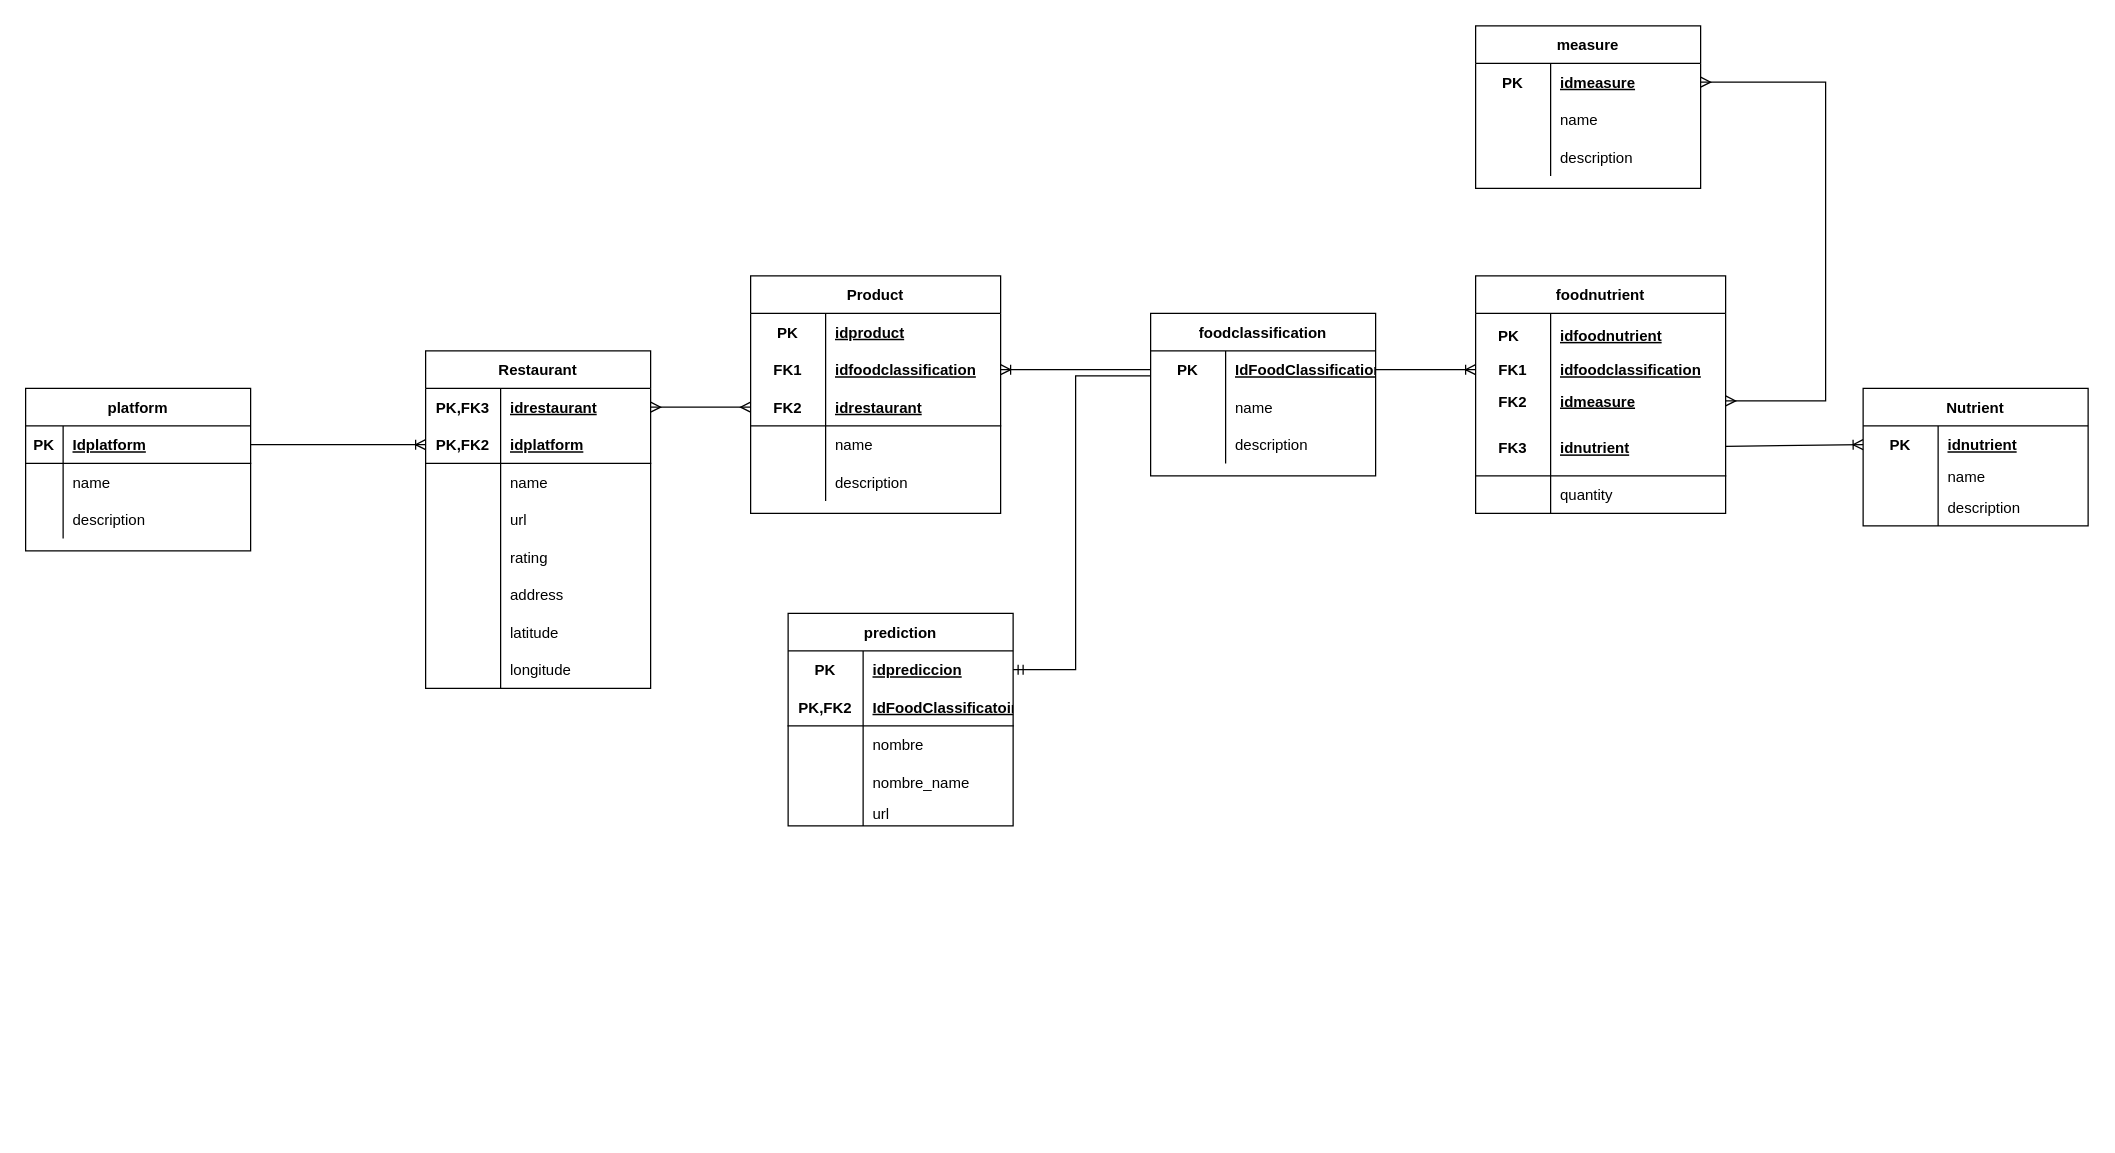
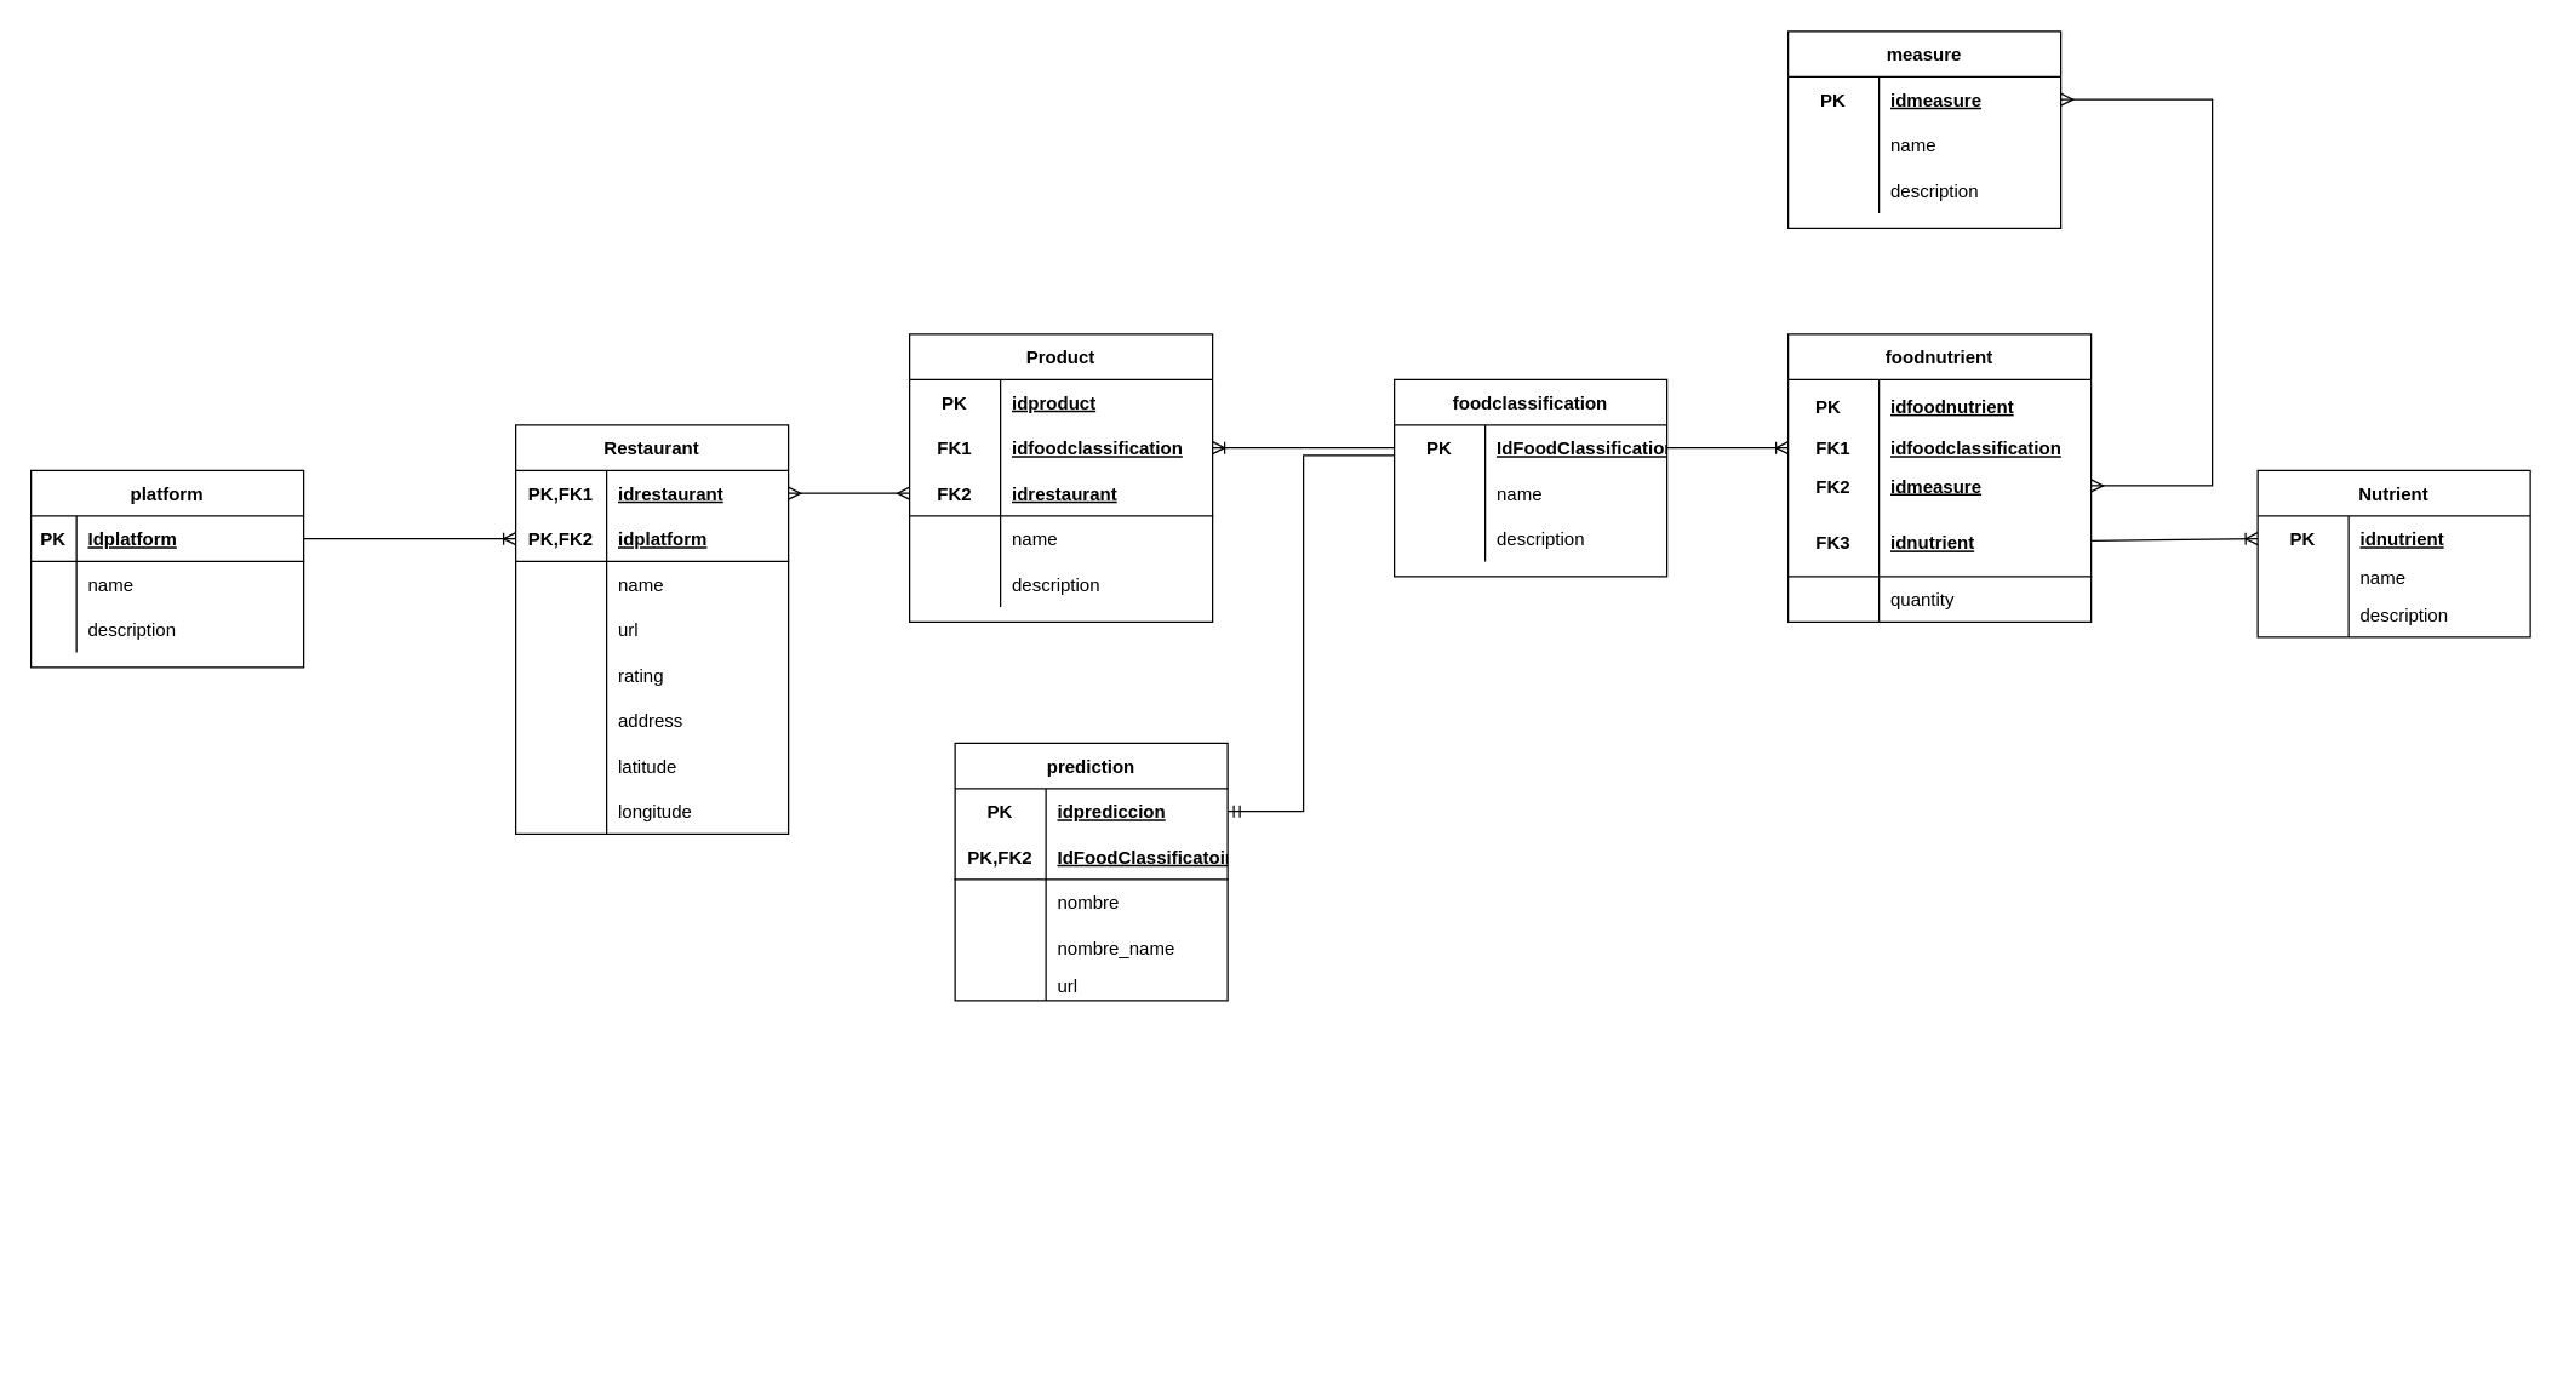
- <mxCell id="100" value="PK,FK3" style="shape=partialRectangle;connectable=0;fillColor=none;top=0;left=0;bottom=0;right=0;fontStyle=1;overflow=hidden;" parent="99" vertex="1"><mxGeometry width="60" height="30" as="geometry"><mxRectangle width="60" height="30" as="alternateBounds" /></mxGeometry></mxCell>
+ <mxCell id="100" value="PK,FK1" style="shape=partialRectangle;connectable=0;fillColor=none;top=0;left=0;bottom=0;right=0;fontStyle=1;overflow=hidden;" parent="99" vertex="1"><mxGeometry width="60" height="30" as="geometry"><mxRectangle width="60" height="30" as="alternateBounds" /></mxGeometry></mxCell>
